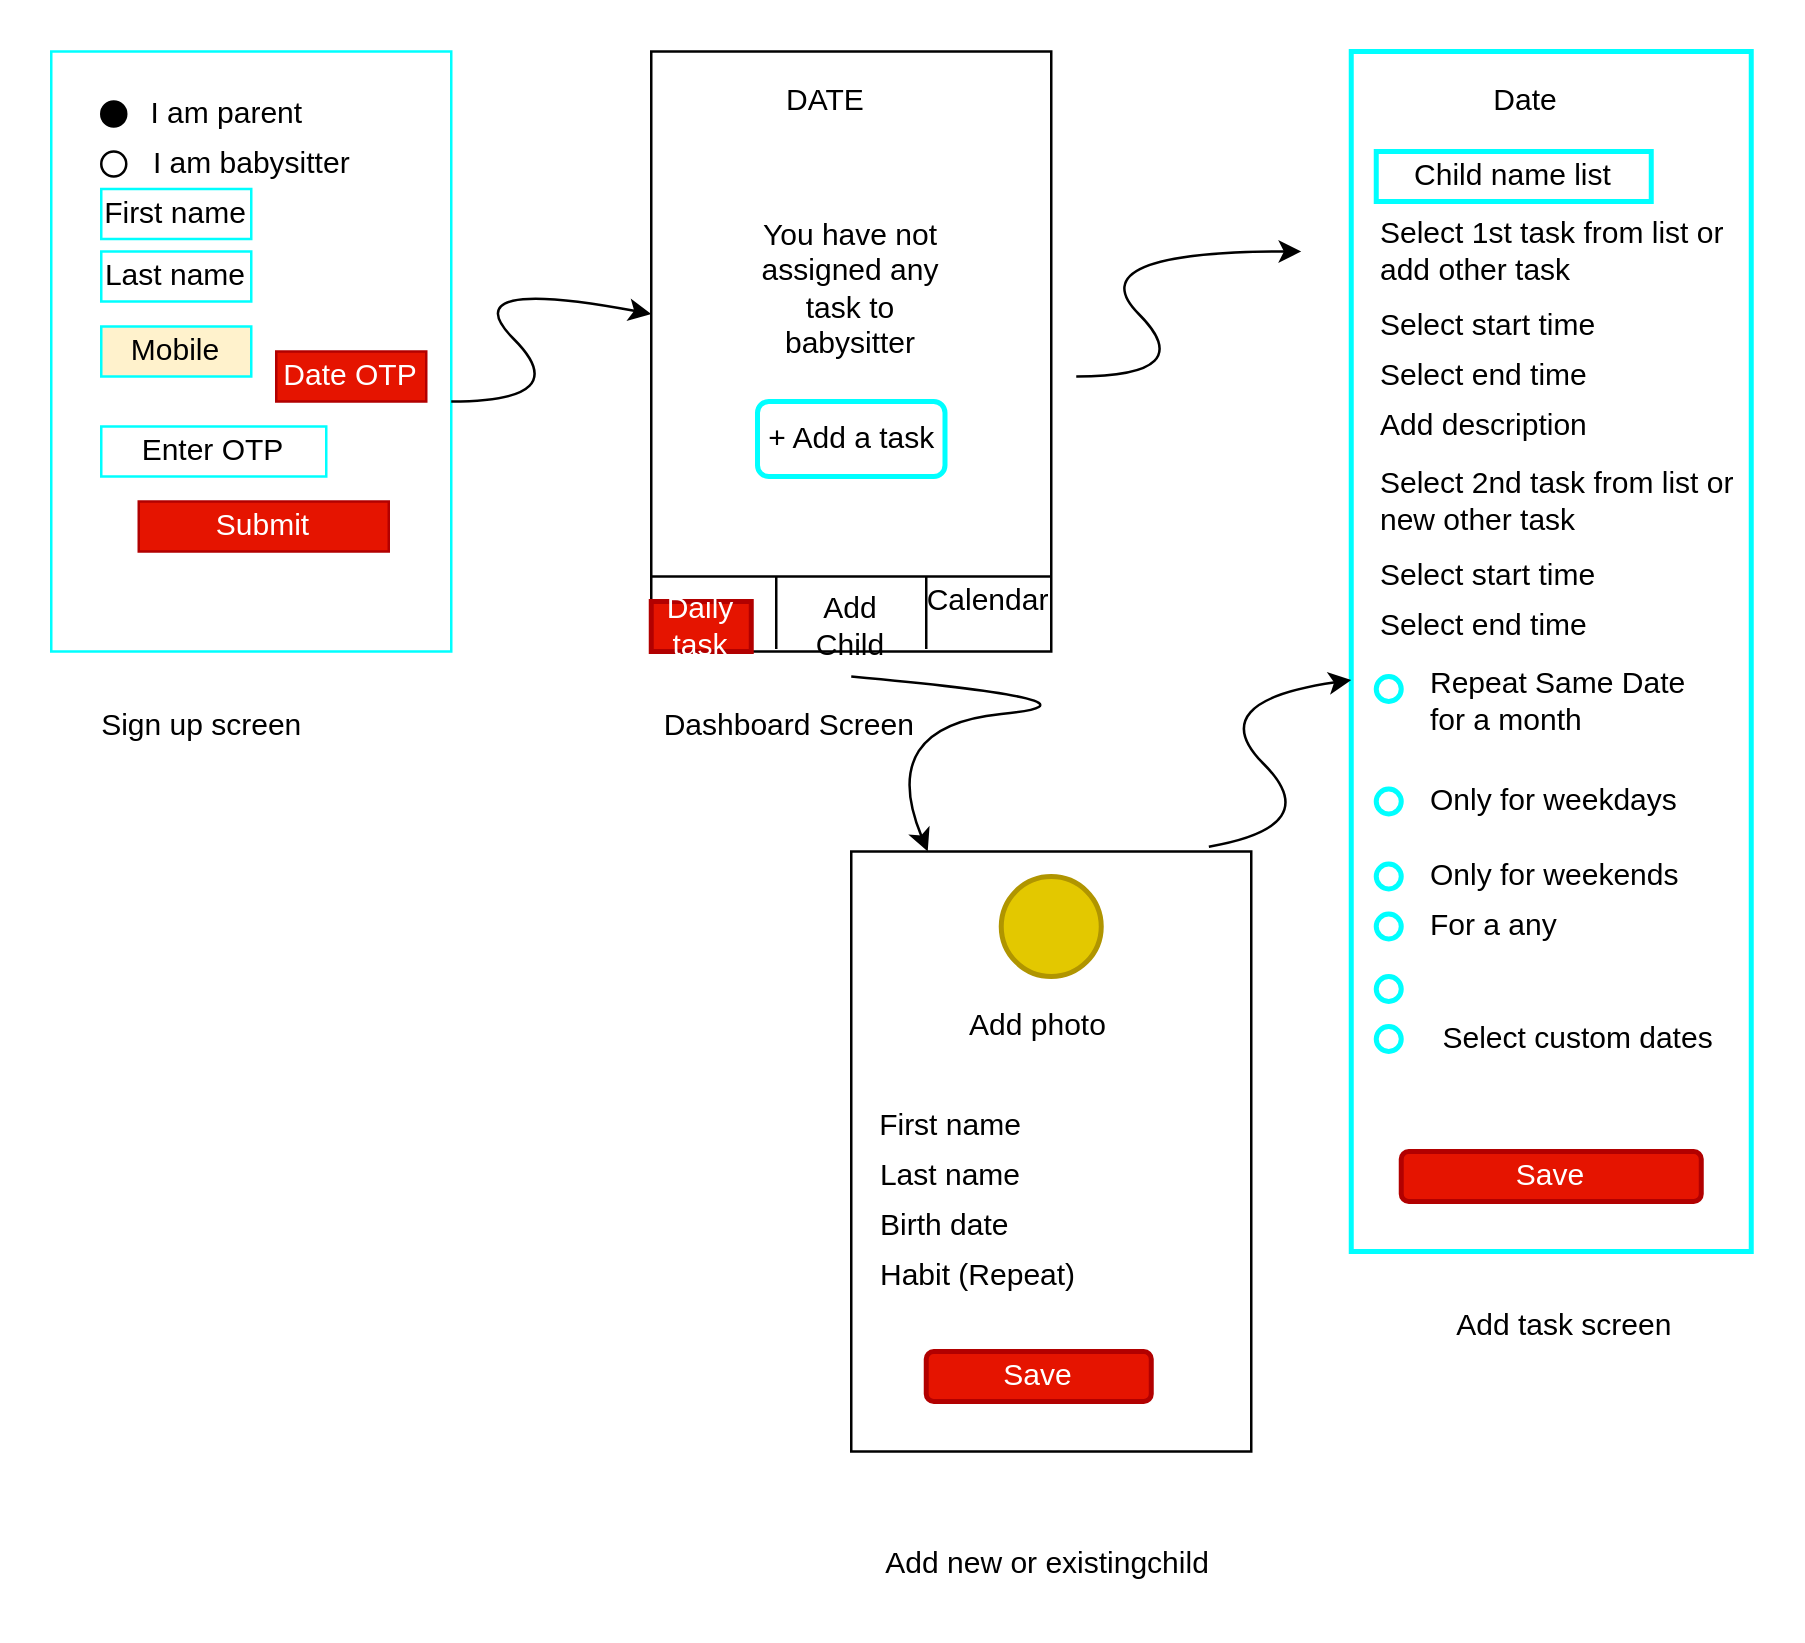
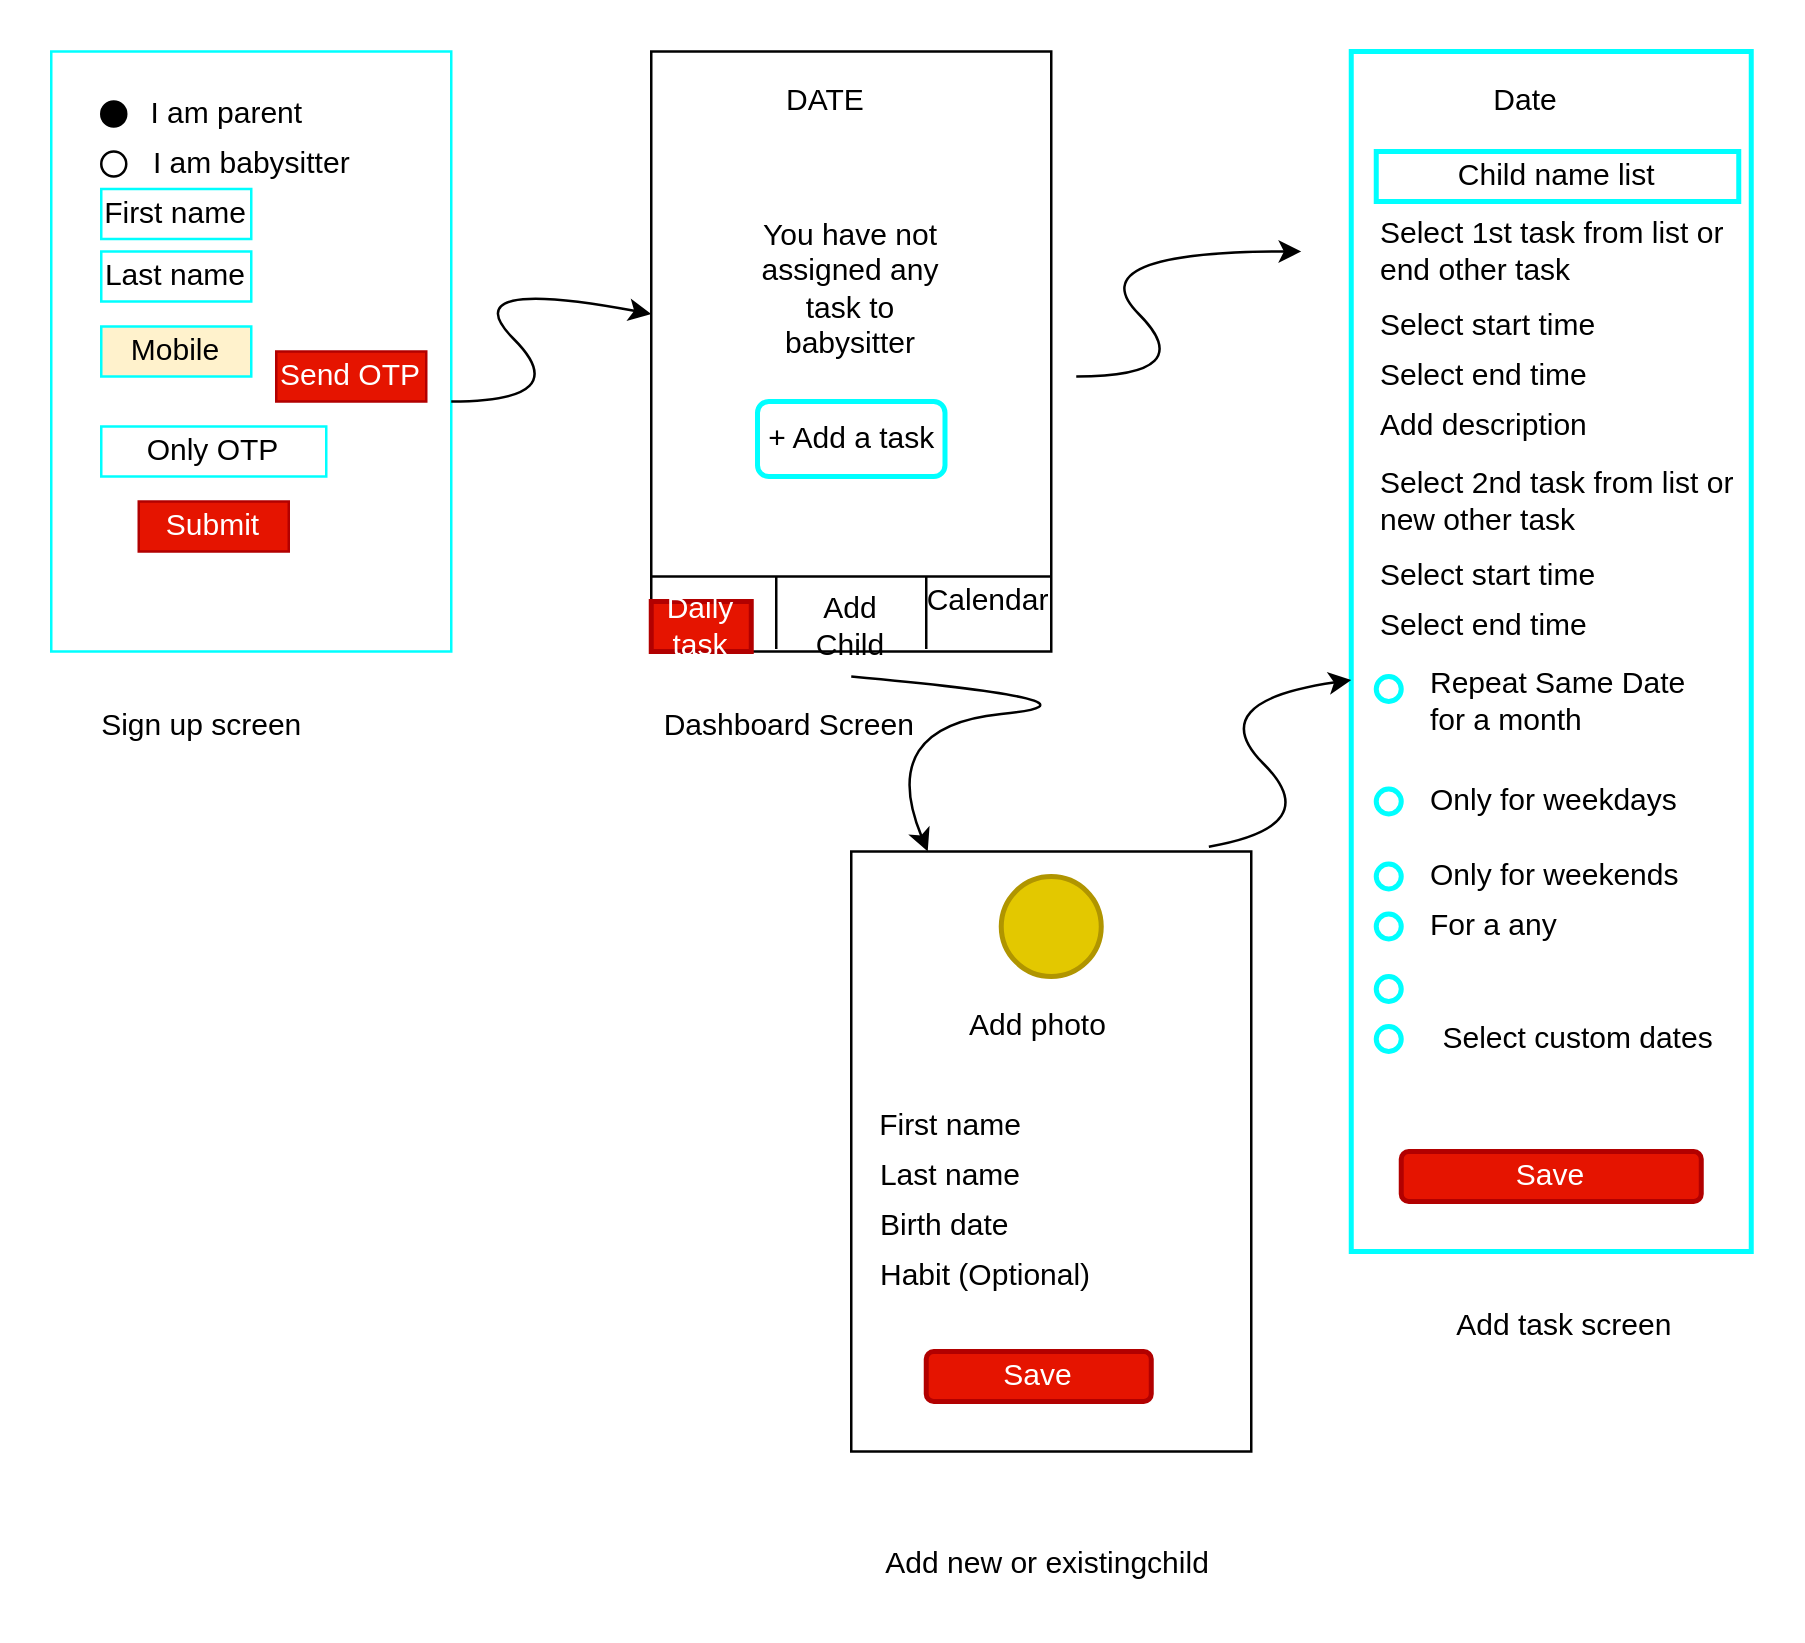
- <mxCell id="29" value="Child name list" style="rounded=0;whiteSpace=wrap;html=1;strokeColor=#00FFFF;strokeWidth=2;fillColor=#FFFFFF;" vertex="1" parent="1"><mxGeometry x="550" y="60" width="110" height="20" as="geometry" /></mxCell>
+ <mxCell id="29" value="Child name list" style="rounded=0;whiteSpace=wrap;html=1;strokeColor=#00FFFF;strokeWidth=2;fillColor=#FFFFFF;" vertex="1" parent="1"><mxGeometry x="550" y="60" width="145" height="20" as="geometry" /></mxCell>
- <mxCell id="44" value="Select 1st task from list or add other task" style="text;html=1;strokeColor=none;fillColor=none;align=left;verticalAlign=middle;whiteSpace=wrap;rounded=0;" vertex="1" parent="1"><mxGeometry x="550" y="90" width="150" height="20" as="geometry" /></mxCell>
+ <mxCell id="44" value="Select 1st task from list or end other task" style="text;html=1;strokeColor=none;fillColor=none;align=left;verticalAlign=middle;whiteSpace=wrap;rounded=0;" vertex="1" parent="1"><mxGeometry x="550" y="90" width="150" height="20" as="geometry" /></mxCell>
- <mxCell id="10" value="Date OTP" style="rounded=0;whiteSpace=wrap;html=1;strokeColor=#B20000;fillColor=#e51400;fontColor=#ffffff;" vertex="1" parent="1"><mxGeometry x="110" y="140" width="60" height="20" as="geometry" /></mxCell>
+ <mxCell id="10" value="Send OTP" style="rounded=0;whiteSpace=wrap;html=1;strokeColor=#B20000;fillColor=#e51400;fontColor=#ffffff;" vertex="1" parent="1"><mxGeometry x="110" y="140" width="60" height="20" as="geometry" /></mxCell>
- <mxCell id="11" value="Enter OTP" style="rounded=0;whiteSpace=wrap;html=1;strokeColor=#00FFFF;fillColor=#FFFFFF;" vertex="1" parent="1"><mxGeometry x="40" y="170" width="90" height="20" as="geometry" /></mxCell>
+ <mxCell id="11" value="Only OTP" style="rounded=0;whiteSpace=wrap;html=1;strokeColor=#00FFFF;fillColor=#FFFFFF;" vertex="1" parent="1"><mxGeometry x="40" y="170" width="90" height="20" as="geometry" /></mxCell>
- <mxCell id="12" value="Submit" style="rounded=0;whiteSpace=wrap;html=1;strokeColor=#B20000;fillColor=#e51400;fontColor=#ffffff;" vertex="1" parent="1"><mxGeometry x="55" y="200" width="100" height="20" as="geometry" /></mxCell>
+ <mxCell id="12" value="Submit" style="rounded=0;whiteSpace=wrap;html=1;strokeColor=#B20000;fillColor=#e51400;fontColor=#ffffff;" vertex="1" parent="1"><mxGeometry x="55" y="200" width="60" height="20" as="geometry" /></mxCell>
- <mxCell id="39" value="Habit (Repeat)" style="text;html=1;strokeColor=none;fillColor=none;align=left;verticalAlign=middle;whiteSpace=wrap;rounded=0;" vertex="1" parent="1"><mxGeometry x="350" y="500" width="100" height="20" as="geometry" /></mxCell>
+ <mxCell id="39" value="Habit (Optional)" style="text;html=1;strokeColor=none;fillColor=none;align=left;verticalAlign=middle;whiteSpace=wrap;rounded=0;" vertex="1" parent="1"><mxGeometry x="350" y="500" width="100" height="20" as="geometry" /></mxCell>
